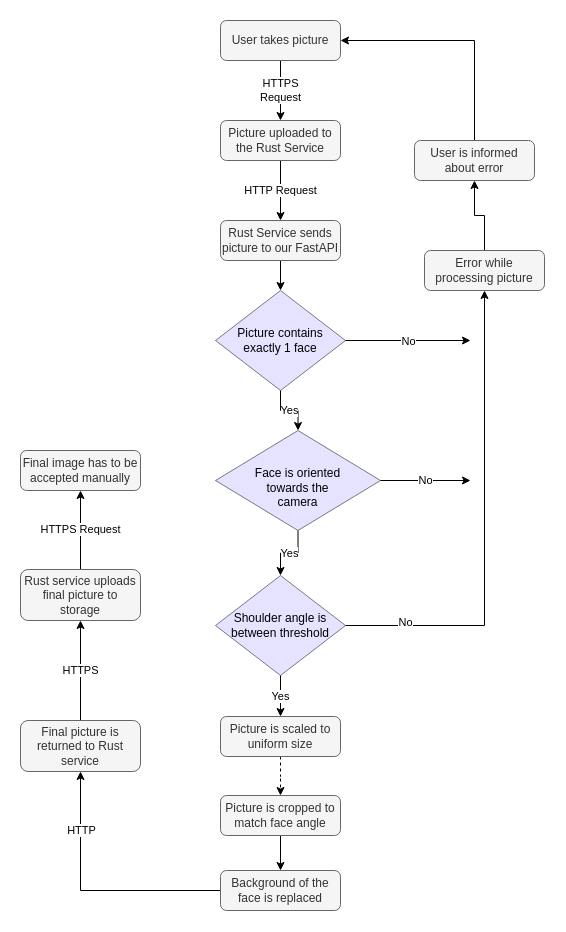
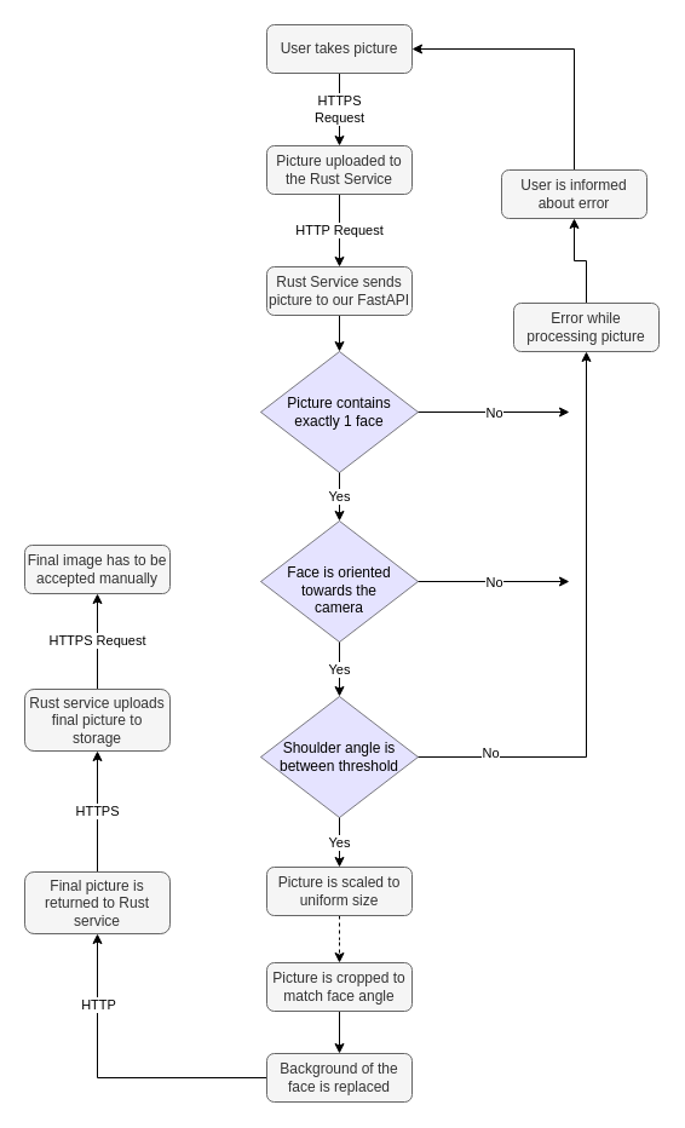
- <mxCell id="17" value="&lt;br&gt;Face is oriented&lt;br&gt;towards the &lt;br&gt;camera" style="rhombus;whiteSpace=wrap;html=1;fillColor=#cbc7ff;opacity=50;" parent="1" vertex="1"><mxGeometry x="215" y="430" width="165" height="100" as="geometry" /></mxCell>
+ <mxCell id="17" value="&lt;br&gt;Face is oriented&lt;br&gt;towards the &lt;br&gt;camera" style="rhombus;whiteSpace=wrap;html=1;fillColor=#cbc7ff;opacity=50;" parent="1" vertex="1"><mxGeometry x="215" y="430" width="130" height="100" as="geometry" /></mxCell>
